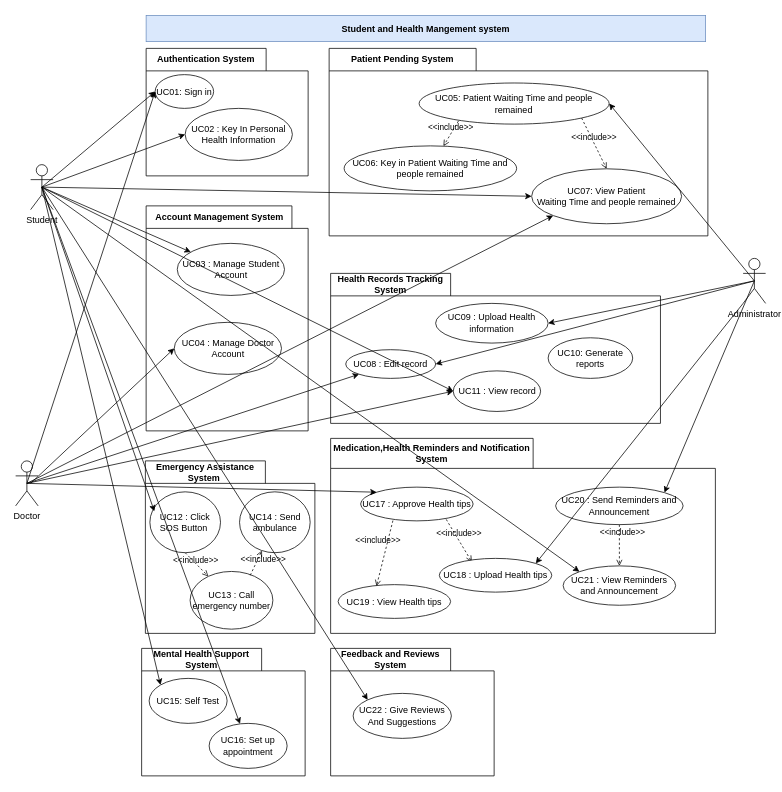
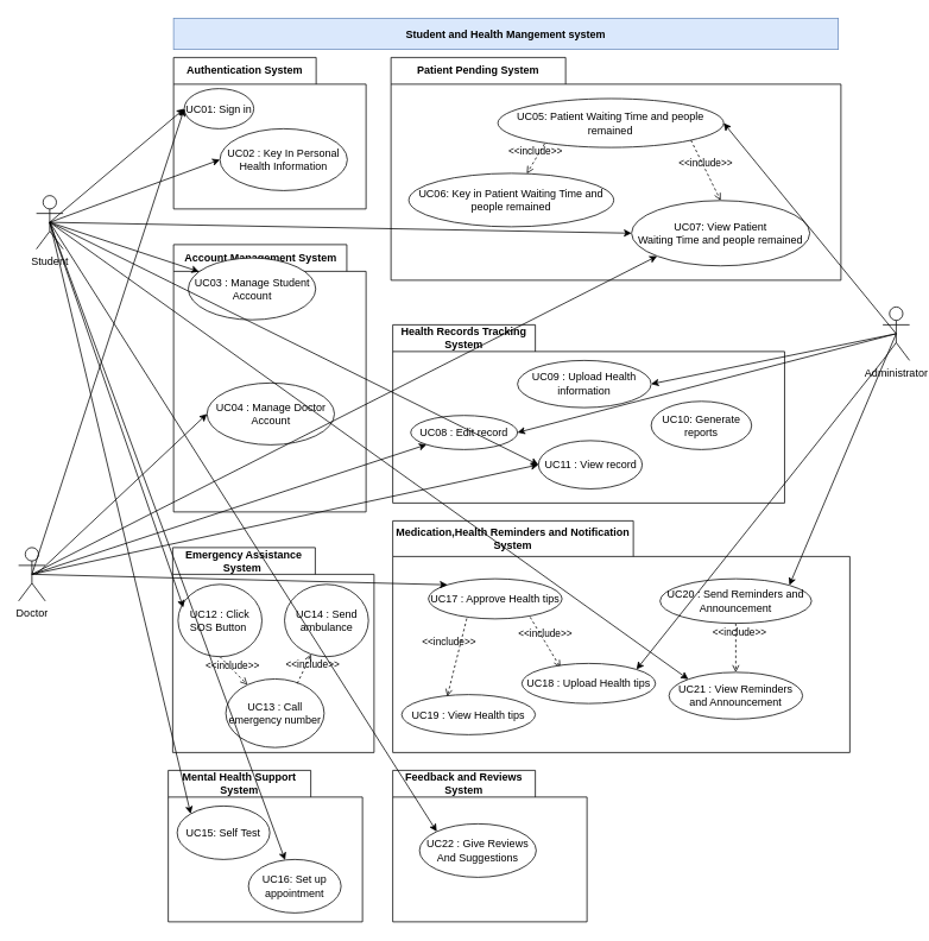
- <mxCell id="9" value="UC03 : Manage Student Account" style="ellipse;whiteSpace=wrap;html=1;" vertex="1" parent="8"><mxGeometry x="41.5" y="50.0" width="143" height="69.41" as="geometry" /></mxCell>
+ <mxCell id="9" value="UC03 : Manage Student Account" style="ellipse;whiteSpace=wrap;html=1;" vertex="1" parent="8"><mxGeometry x="16.5" y="15" width="143" height="69.41" as="geometry" /></mxCell>
